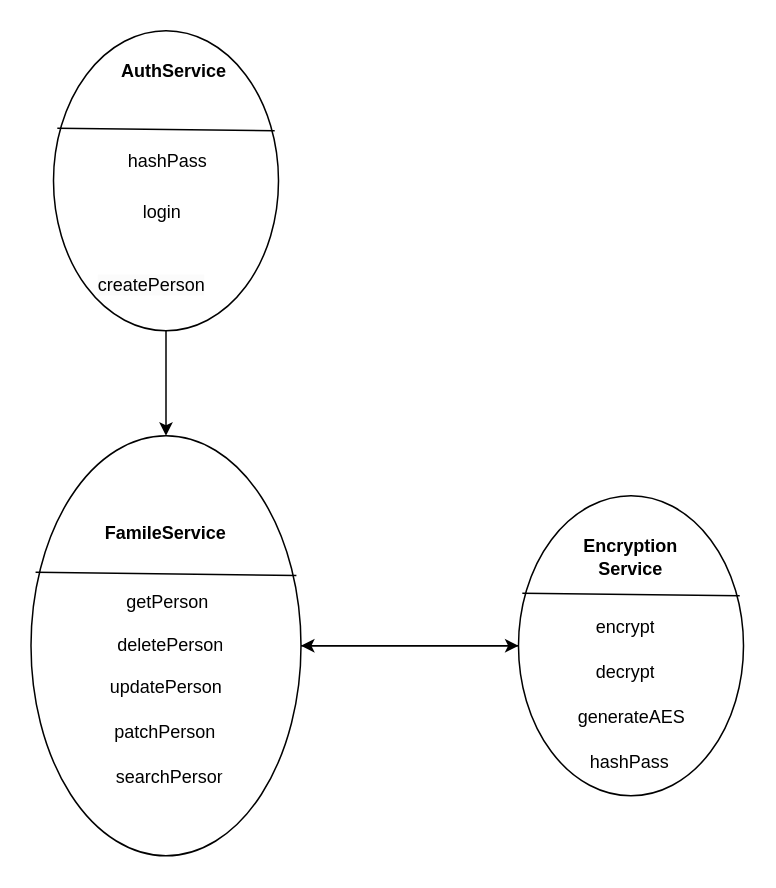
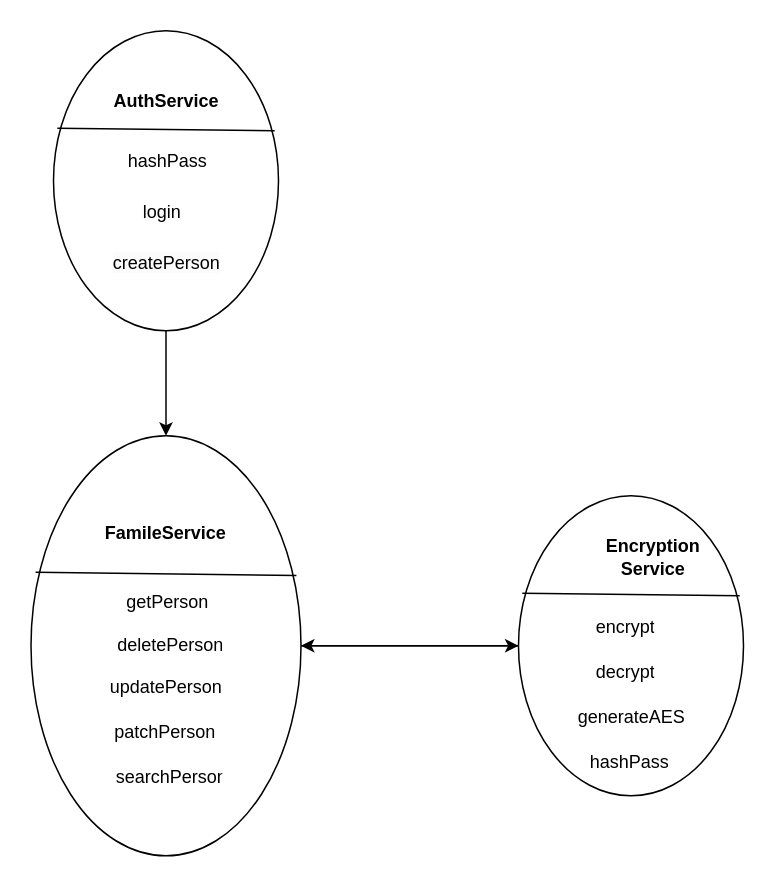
- <mxCell id="23" value="&lt;b&gt;AuthService&lt;/b&gt;" style="text;html=1;align=center;verticalAlign=middle;whiteSpace=wrap;rounded=0;" parent="20" vertex="1"><mxGeometry x="42.5" y="6.667" width="75" height="40" as="geometry" /></mxCell>
+ <mxCell id="23" value="&lt;b&gt;AuthService&lt;/b&gt;" style="text;html=1;align=center;verticalAlign=middle;whiteSpace=wrap;rounded=0;" parent="20" vertex="1"><mxGeometry x="37.5" y="26.667" width="75" height="40" as="geometry" /></mxCell>
- <mxCell id="26" value="&lt;span style=&quot;color: rgb(0, 0, 0); font-family: Helvetica; font-size: 12px; font-style: normal; font-variant-ligatures: normal; font-variant-caps: normal; font-weight: 400; letter-spacing: normal; orphans: 2; text-align: left; text-indent: 0px; text-transform: none; widows: 2; word-spacing: 0px; -webkit-text-stroke-width: 0px; white-space: normal; background-color: rgb(251, 251, 251); text-decoration-thickness: initial; text-decoration-style: initial; text-decoration-color: initial; display: inline !important; float: none;&quot;&gt;createPerson&lt;/span&gt;" style="text;whiteSpace=wrap;html=1;" parent="20" vertex="1"><mxGeometry x="27.51" y="156.21" width="74.99" height="40" as="geometry" /></mxCell>
+ <mxCell id="26" value="&lt;span style=&quot;color: rgb(0, 0, 0); font-family: Helvetica; font-size: 12px; font-style: normal; font-variant-ligatures: normal; font-variant-caps: normal; font-weight: 400; letter-spacing: normal; orphans: 2; text-align: left; text-indent: 0px; text-transform: none; widows: 2; word-spacing: 0px; -webkit-text-stroke-width: 0px; white-space: normal; background-color: rgb(251, 251, 251); text-decoration-thickness: initial; text-decoration-style: initial; text-decoration-color: initial; display: inline !important; float: none;&quot;&gt;createPerson&lt;/span&gt;" style="text;whiteSpace=wrap;html=1;" parent="20" vertex="1"><mxGeometry x="37.51" y="141.21" width="74.99" height="40" as="geometry" /></mxCell>
- <mxCell id="5" value="&lt;b&gt;Encryption Service&lt;/b&gt;" style="text;html=1;align=center;verticalAlign=middle;whiteSpace=wrap;rounded=0;" parent="2" vertex="1"><mxGeometry x="42.857" y="23.529" width="64.286" height="35.294" as="geometry" /></mxCell>
+ <mxCell id="5" value="&lt;b&gt;Encryption Service&lt;/b&gt;" style="text;html=1;align=center;verticalAlign=middle;whiteSpace=wrap;rounded=0;" parent="2" vertex="1"><mxGeometry x="57.857" y="23.529" width="64.286" height="35.294" as="geometry" /></mxCell>
